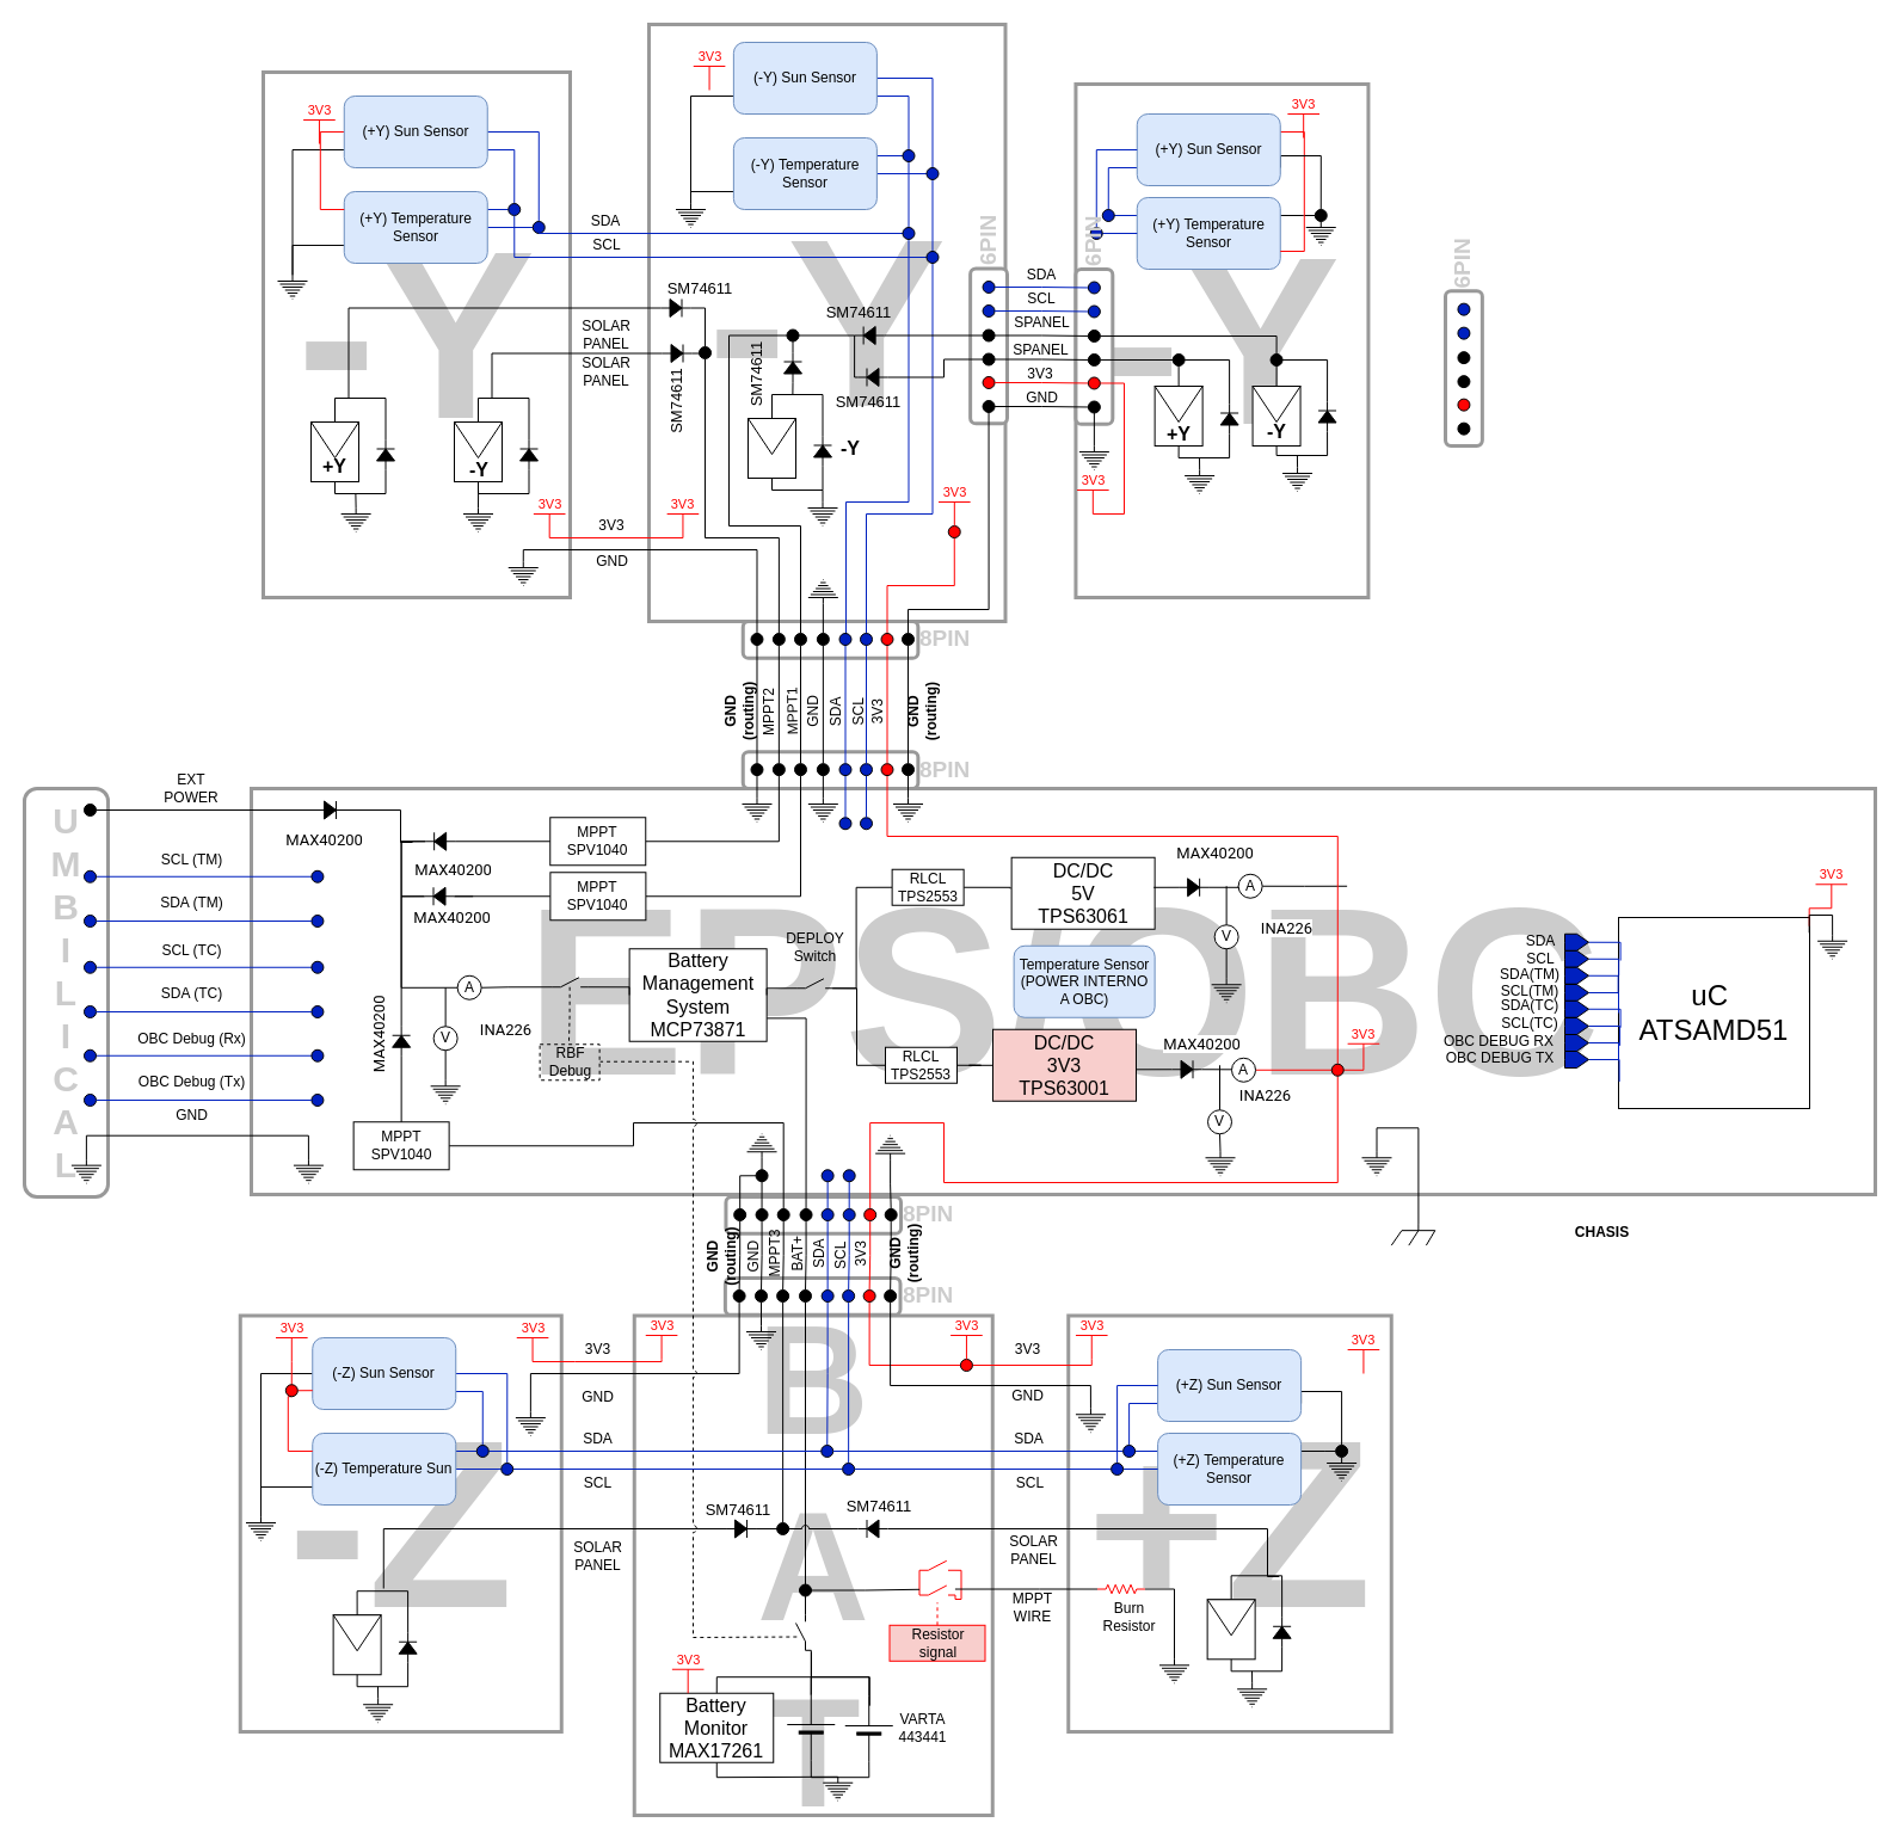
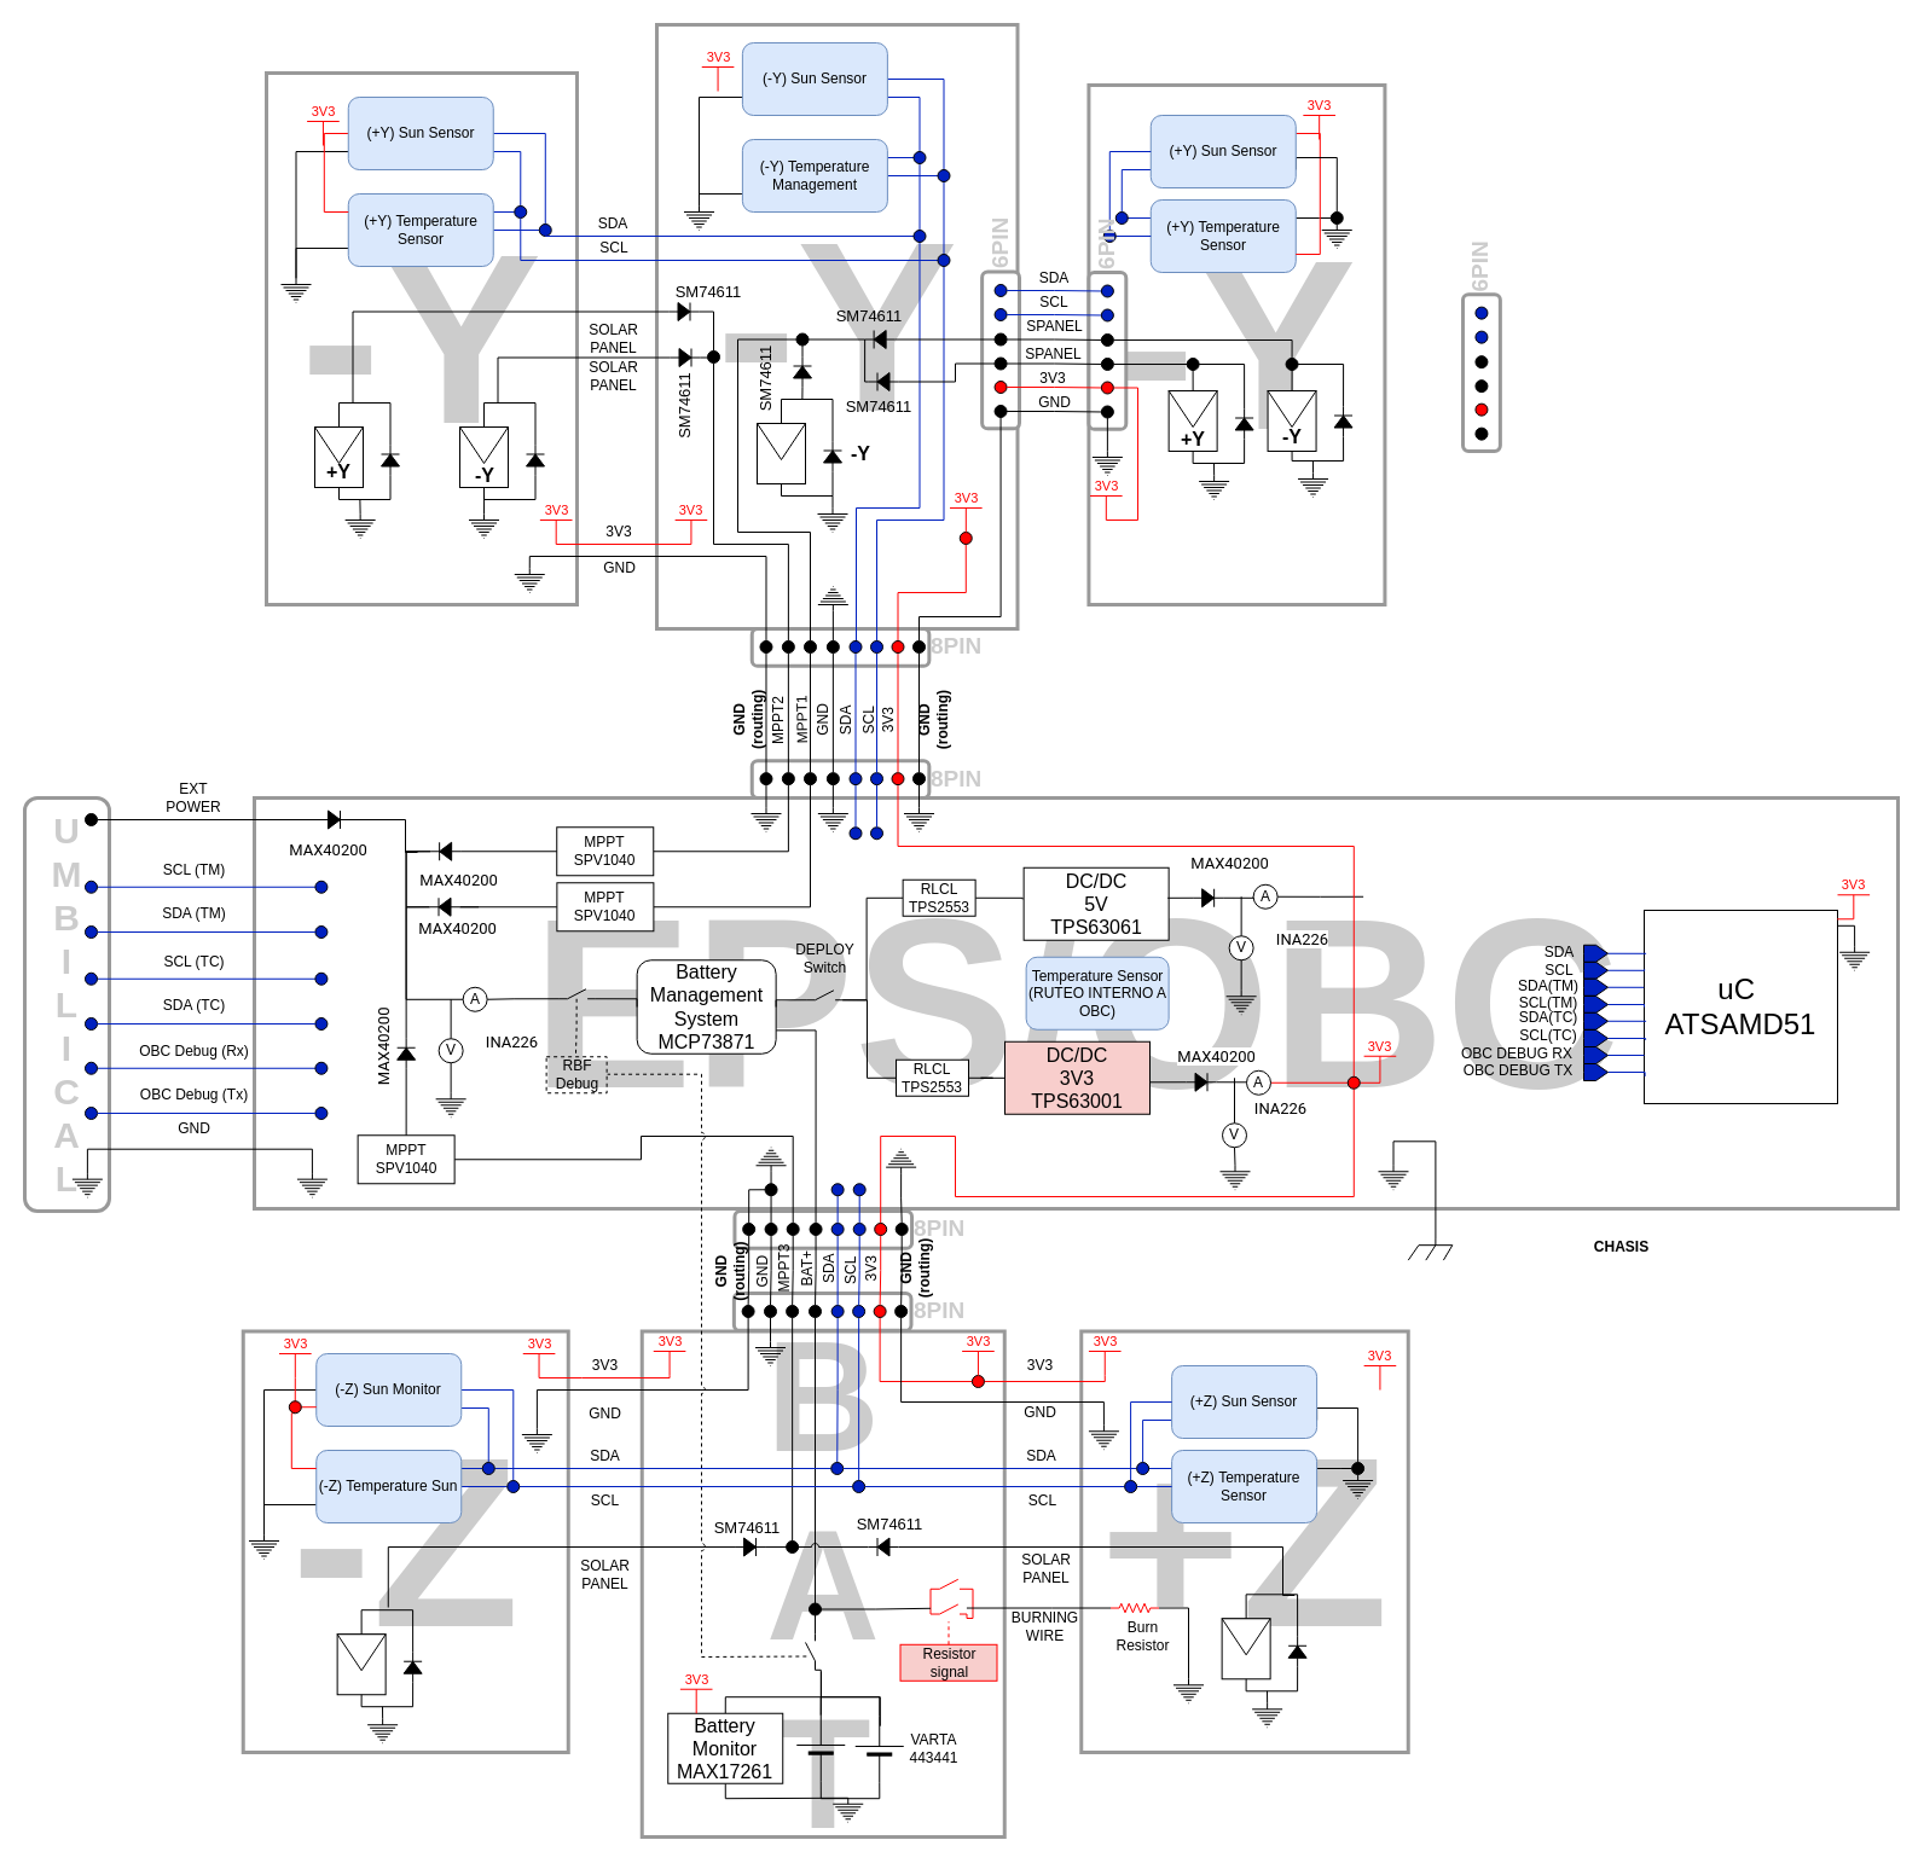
- <mxCell id="204" value="(-Y)&amp;nbsp;Temperature Sensor" style="rounded=1;whiteSpace=wrap;html=1;strokeColor=#6c8ebf;fillColor=#dae8fc;" parent="1" vertex="1"><mxGeometry x="613.88" y="115" width="120" height="60" as="geometry" /></mxCell>
+ <mxCell id="204" value="(-Y)&amp;nbsp;Temperature Management" style="rounded=1;whiteSpace=wrap;html=1;strokeColor=#6c8ebf;fillColor=#dae8fc;" parent="1" vertex="1"><mxGeometry x="613.88" y="115" width="120" height="60" as="geometry" /></mxCell>
- <mxCell id="200" value="Temperature Sensor&lt;br&gt;(POWER INTERNO A OBC)" style="rounded=1;whiteSpace=wrap;html=1;strokeColor=#6c8ebf;fillColor=#dae8fc;" parent="1" vertex="1"><mxGeometry x="848.63" y="791.75" width="118" height="60" as="geometry" /></mxCell>
+ <mxCell id="200" value="Temperature Sensor&lt;br&gt;(RUTEO INTERNO A OBC)" style="rounded=1;whiteSpace=wrap;html=1;strokeColor=#6c8ebf;fillColor=#dae8fc;" parent="1" vertex="1"><mxGeometry x="848.63" y="791.75" width="118" height="60" as="geometry" /></mxCell>
- <mxCell id="118" value="Battery Management System&lt;br&gt;MCP73871" style="rounded=0;whiteSpace=wrap;html=1;fontSize=16;" parent="1" vertex="1"><mxGeometry x="526.63" y="794.25" width="115" height="77.5" as="geometry" /></mxCell>
+ <mxCell id="118" value="Battery Management System&lt;br&gt;MCP73871" style="whiteSpace=wrap;html=1;fontSize=16;rounded=1;" parent="1" vertex="1"><mxGeometry x="526.63" y="794.25" width="115" height="77.5" as="geometry" /></mxCell>
- <mxCell id="453" value="uC&amp;nbsp;&lt;br style=&quot;font-size: 24px&quot;&gt;ATSAMD51" style="whiteSpace=wrap;html=1;aspect=fixed;fontSize=24;" parent="1" vertex="1"><mxGeometry x="1355" y="768" width="160" height="160" as="geometry" /></mxCell>
+ <mxCell id="453" value="uC&amp;nbsp;&lt;br style=&quot;font-size: 24px&quot;&gt;ATSAMD51" style="whiteSpace=wrap;html=1;aspect=fixed;fontSize=24;" parent="1" vertex="1"><mxGeometry x="1360" y="753" width="160" height="160" as="geometry" /></mxCell>
- <mxCell id="287" value="(-Z) Sun Sensor" style="rounded=1;whiteSpace=wrap;html=1;strokeColor=#6c8ebf;fillColor=#dae8fc;" parent="1" vertex="1"><mxGeometry x="261.25" y="1120" width="120" height="60" as="geometry" /></mxCell>
+ <mxCell id="287" value="(-Z) Sun Monitor" style="rounded=1;whiteSpace=wrap;html=1;strokeColor=#6c8ebf;fillColor=#dae8fc;" parent="1" vertex="1"><mxGeometry x="261.25" y="1120" width="120" height="60" as="geometry" /></mxCell>
- <mxCell id="345" value="MPPT&lt;br&gt;WIRE" style="text;html=1;align=center;verticalAlign=middle;resizable=0;points=[];autosize=1;fontSize=12;fontColor=#000000;" parent="1" vertex="1"><mxGeometry x="828.75" y="1330.84" width="70" height="30" as="geometry" /></mxCell>
+ <mxCell id="345" value="BURNING&lt;br&gt;WIRE" style="text;html=1;align=center;verticalAlign=middle;resizable=0;points=[];autosize=1;fontSize=12;fontColor=#000000;" parent="1" vertex="1"><mxGeometry x="828.75" y="1330.84" width="70" height="30" as="geometry" /></mxCell>
